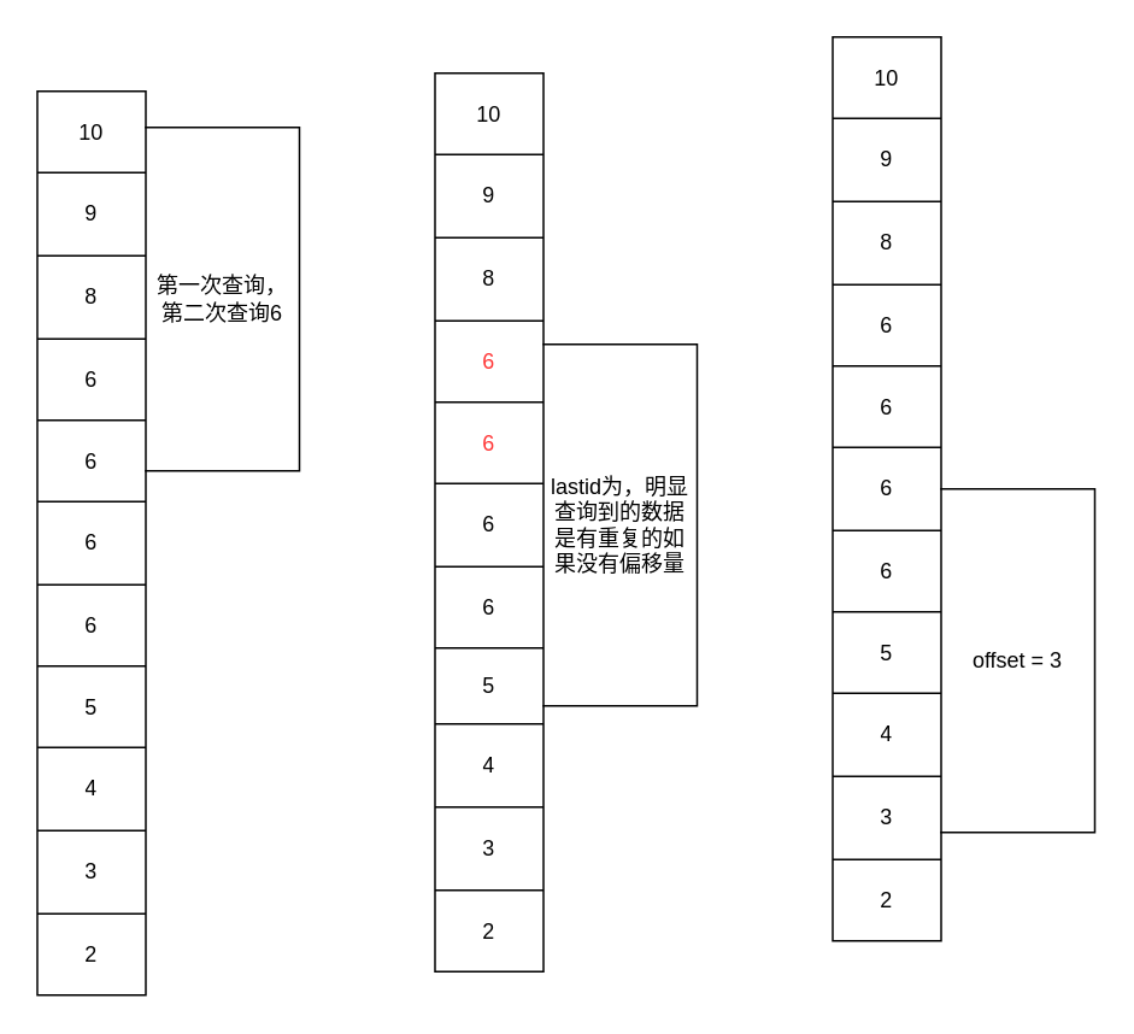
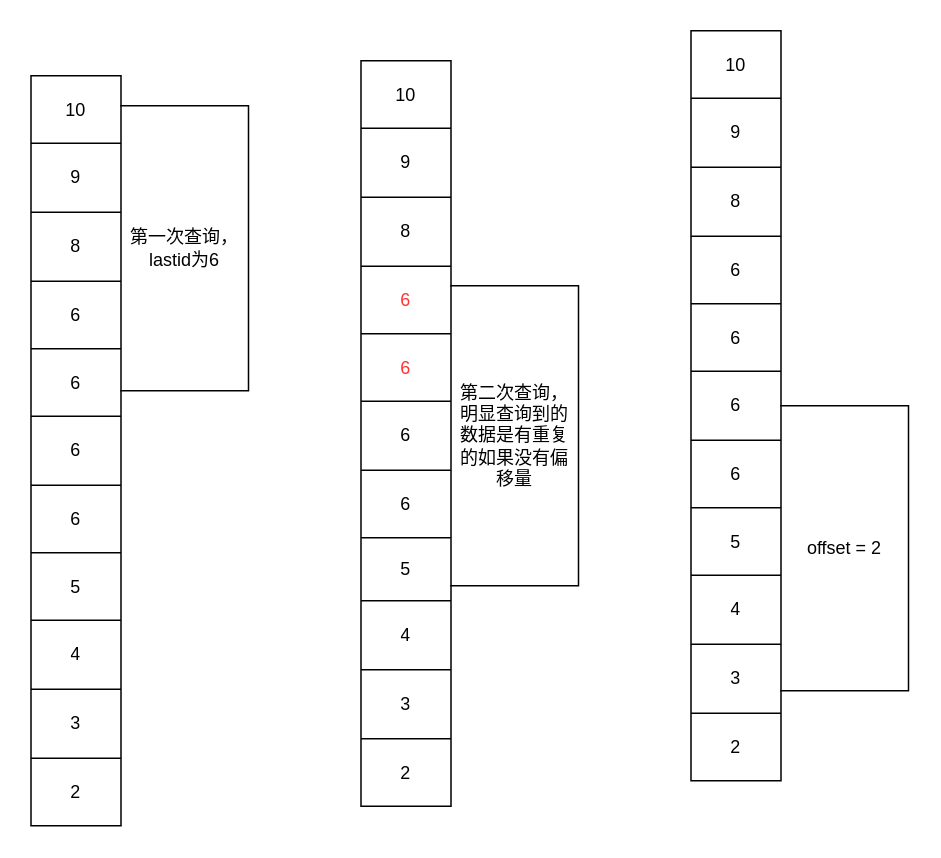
- <mxCell id="25" value="第一次查询，第二次查询6" style="shape=partialRectangle;whiteSpace=wrap;html=1;bottom=1;right=1;left=1;top=0;fillColor=none;routingCenterX=-0.5;direction=north;align=center;labelPosition=center;verticalLabelPosition=middle;verticalAlign=middle;" vertex="1" parent="1"><mxGeometry x="80" y="70" width="85" height="190" as="geometry" /></mxCell>
+ <mxCell id="25" value="第一次查询，lastid为6" style="shape=partialRectangle;whiteSpace=wrap;html=1;bottom=1;right=1;left=1;top=0;fillColor=none;routingCenterX=-0.5;direction=north;align=center;labelPosition=center;verticalLabelPosition=middle;verticalAlign=middle;" vertex="1" parent="1"><mxGeometry x="80" y="70" width="85" height="190" as="geometry" /></mxCell>
- <mxCell id="49" value="lastid为，明显查询到的数据是有重复的如果没有偏移量" style="shape=partialRectangle;whiteSpace=wrap;html=1;bottom=1;right=1;left=1;top=0;fillColor=none;routingCenterX=-0.5;direction=north;align=center;labelPosition=center;verticalLabelPosition=middle;verticalAlign=middle;" vertex="1" parent="1"><mxGeometry x="300" y="190" width="85" height="200" as="geometry" /></mxCell>
+ <mxCell id="49" value="第二次查询，明显查询到的数据是有重复的如果没有偏移量" style="shape=partialRectangle;whiteSpace=wrap;html=1;bottom=1;right=1;left=1;top=0;fillColor=none;routingCenterX=-0.5;direction=north;align=center;labelPosition=center;verticalLabelPosition=middle;verticalAlign=middle;" vertex="1" parent="1"><mxGeometry x="300" y="190" width="85" height="200" as="geometry" /></mxCell>
- <mxCell id="73" value="offset = 3" style="shape=partialRectangle;whiteSpace=wrap;html=1;bottom=1;right=1;left=1;top=0;fillColor=none;routingCenterX=-0.5;direction=north;align=center;labelPosition=center;verticalLabelPosition=middle;verticalAlign=middle;" vertex="1" parent="1"><mxGeometry x="520" y="270" width="85" height="190" as="geometry" /></mxCell>
+ <mxCell id="73" value="offset = 2" style="shape=partialRectangle;whiteSpace=wrap;html=1;bottom=1;right=1;left=1;top=0;fillColor=none;routingCenterX=-0.5;direction=north;align=center;labelPosition=center;verticalLabelPosition=middle;verticalAlign=middle;" vertex="1" parent="1"><mxGeometry x="520" y="270" width="85" height="190" as="geometry" /></mxCell>
